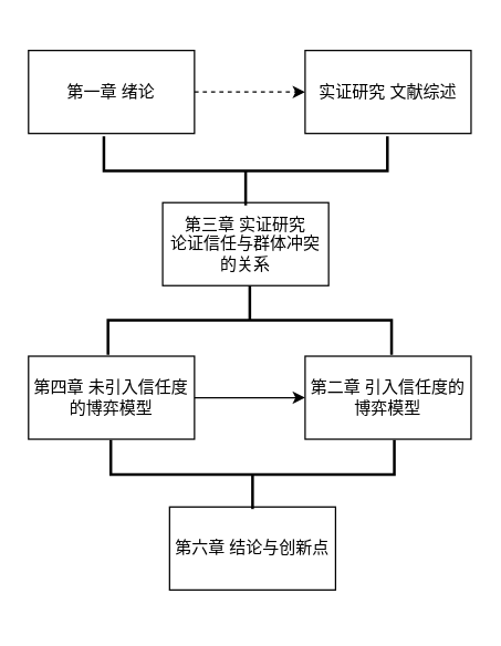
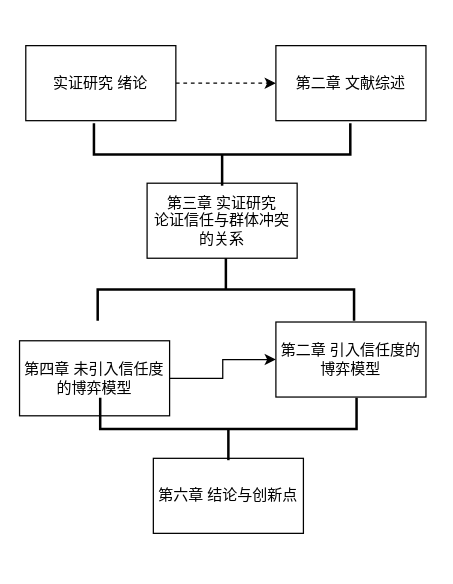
- <mxCell id="3" value="第一章 绪论" style="rounded=0;whiteSpace=wrap;html=1;" vertex="1" parent="1"><mxGeometry x="20" y="36" width="120" height="60" as="geometry" /></mxCell>
+ <mxCell id="3" value="实证研究 绪论" style="rounded=0;whiteSpace=wrap;html=1;" vertex="1" parent="1"><mxGeometry x="20" y="36" width="120" height="60" as="geometry" /></mxCell>
- <mxCell id="4" value="实证研究 文献综述" style="rounded=0;whiteSpace=wrap;html=1;" vertex="1" parent="1"><mxGeometry x="220" y="36" width="120" height="60" as="geometry" /></mxCell>
+ <mxCell id="4" value="第二章 文献综述" style="rounded=0;whiteSpace=wrap;html=1;" vertex="1" parent="1"><mxGeometry x="220" y="36" width="120" height="60" as="geometry" /></mxCell>
- <mxCell id="7" value="第四章 未引入信任度的博弈模型&lt;br&gt;" style="rounded=0;whiteSpace=wrap;html=1;" vertex="1" parent="1"><mxGeometry x="20" y="257" width="120" height="60" as="geometry" /></mxCell>
+ <mxCell id="7" value="第四章 未引入信任度的博弈模型&lt;br&gt;" style="rounded=0;whiteSpace=wrap;html=1;" vertex="1" parent="1"><mxGeometry x="15" y="272" width="120" height="60" as="geometry" /></mxCell>
